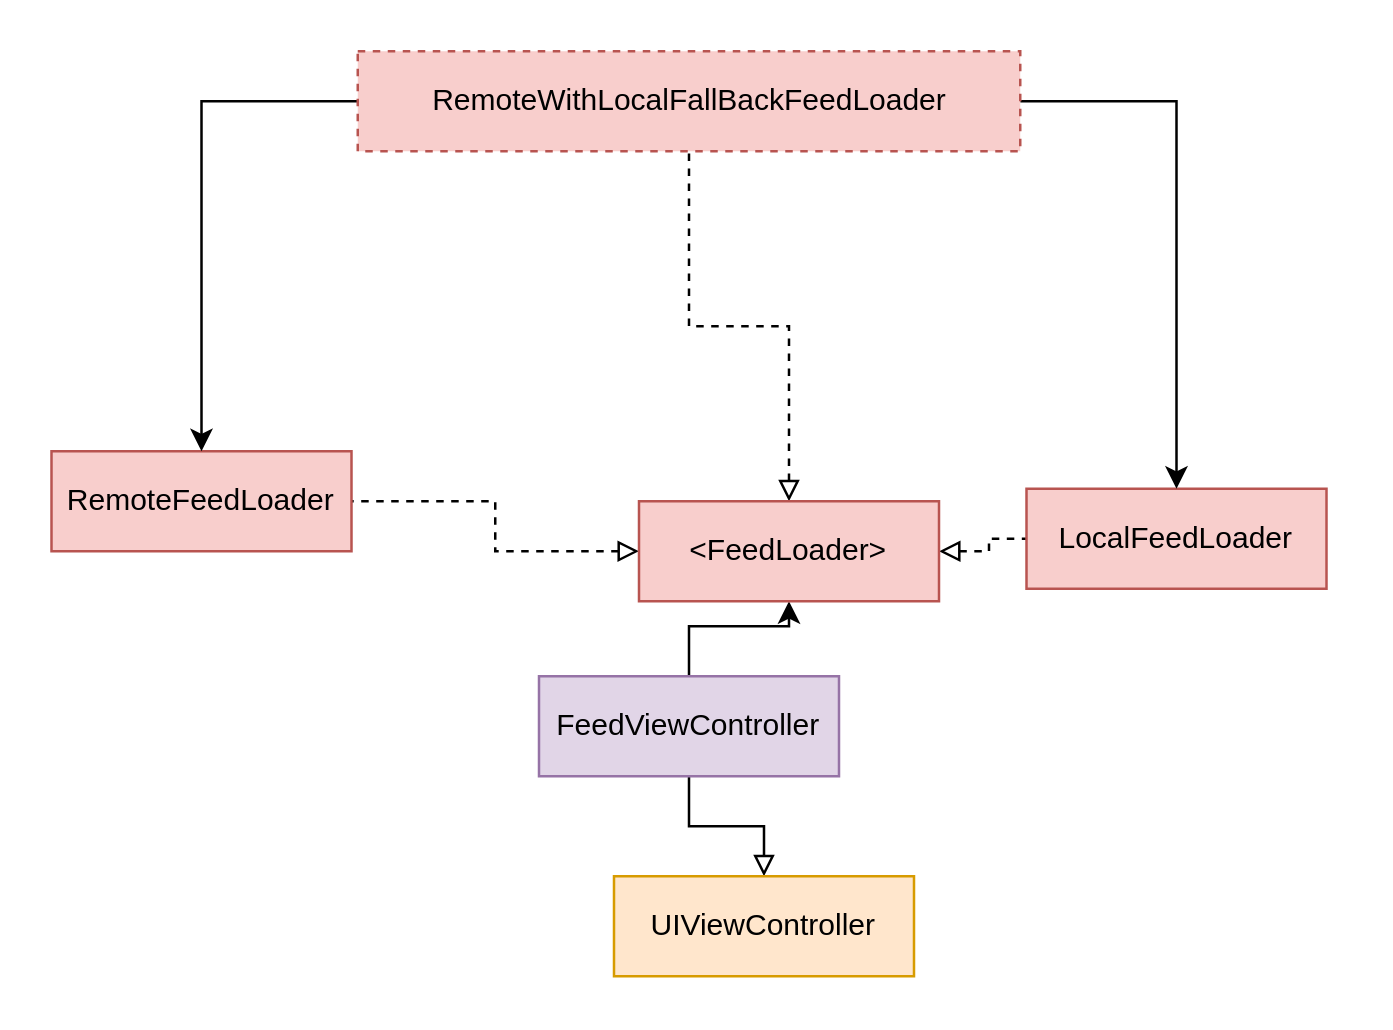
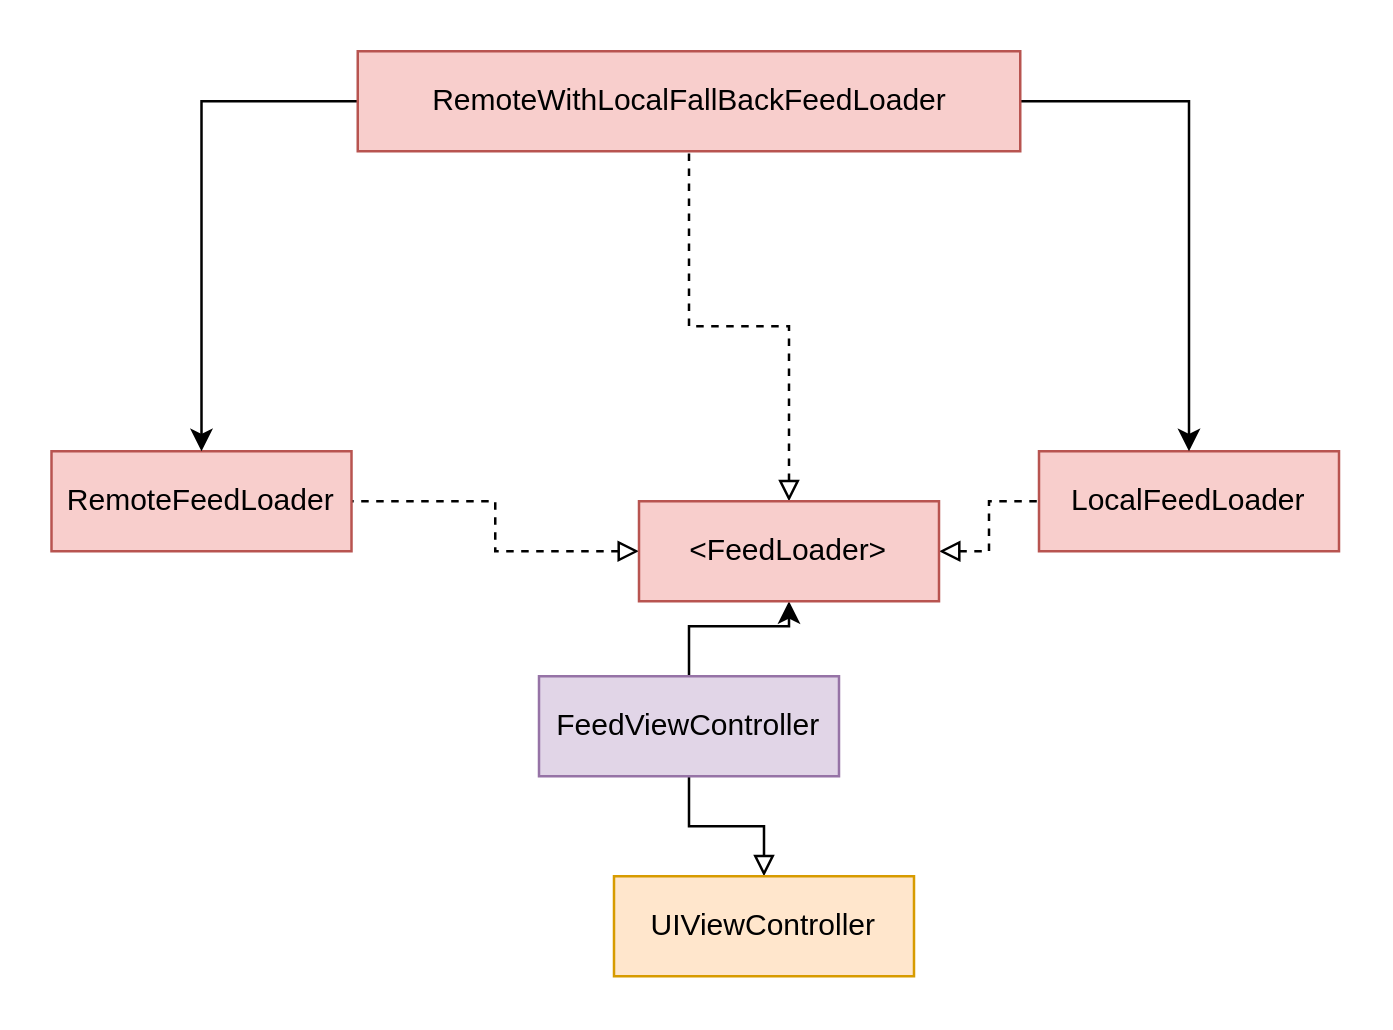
- <mxCell id="14" value="RemoteWithLocalFallBackFeedLoader" style="whiteSpace=wrap;html=1;fillColor=#f8cecc;strokeColor=#b85450;rounded=0;dashed=1;" vertex="1" parent="1"><mxGeometry x="142.5" y="20" width="265" height="40" as="geometry" /></mxCell>
+ <mxCell id="14" value="RemoteWithLocalFallBackFeedLoader" style="whiteSpace=wrap;html=1;fillColor=#f8cecc;strokeColor=#b85450;rounded=0;" vertex="1" parent="1"><mxGeometry x="142.5" y="20" width="265" height="40" as="geometry" /></mxCell>
- <mxCell id="11" value="LocalFeedLoader" style="whiteSpace=wrap;html=1;fillColor=#f8cecc;strokeColor=#b85450;rounded=0;" vertex="1" parent="1"><mxGeometry x="410" y="195" width="120" height="40" as="geometry" /></mxCell>
+ <mxCell id="11" value="LocalFeedLoader" style="whiteSpace=wrap;html=1;fillColor=#f8cecc;strokeColor=#b85450;rounded=0;" vertex="1" parent="1"><mxGeometry x="415" y="180" width="120" height="40" as="geometry" /></mxCell>
